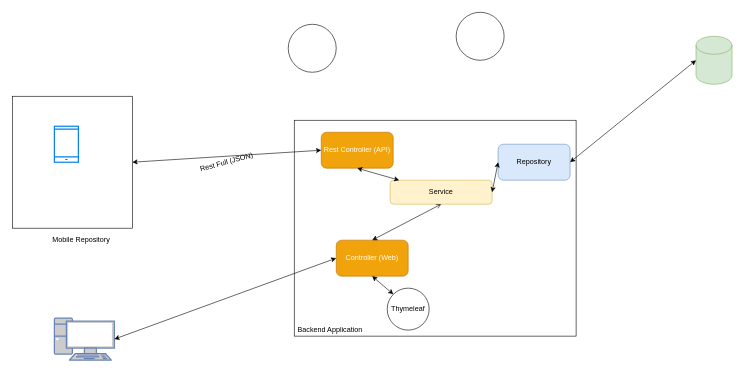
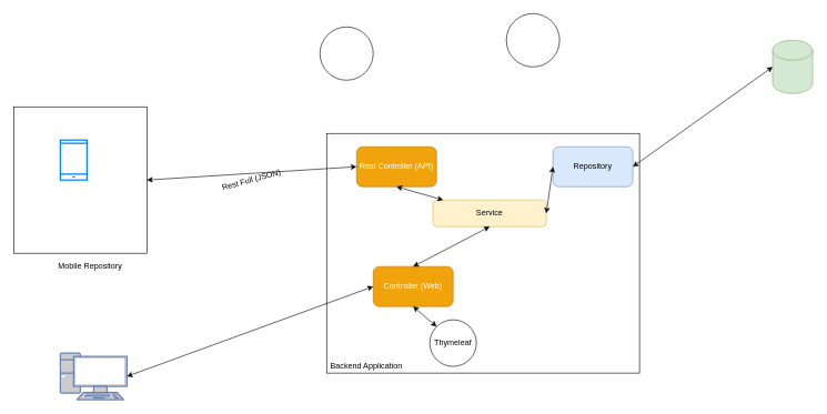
- <mxCell id="11" value="Repository" style="rounded=1;whiteSpace=wrap;html=1;fillColor=#dae8fc;strokeColor=#6c8ebf;" parent="1" vertex="1"><mxGeometry x="830" y="240" width="120" height="60" as="geometry" /></mxCell>
+ <mxCell id="11" value="Repository" style="rounded=1;whiteSpace=wrap;html=1;fillColor=#dae8fc;strokeColor=#6c8ebf;" parent="1" vertex="1"><mxGeometry x="830" y="220" width="120" height="60" as="geometry" /></mxCell>
- <mxCell id="19" value="" style="endArrow=open;startArrow=classic;html=1;exitX=0.5;exitY=0;exitDx=0;exitDy=0;entryX=0.5;entryY=1;entryDx=0;entryDy=0;" parent="1" source="15" target="10" edge="1"><mxGeometry width="50" height="50" relative="1" as="geometry"><mxPoint x="790" y="460" as="sourcePoint" /><mxPoint x="840" y="410" as="targetPoint" /></mxGeometry></mxCell>
+ <mxCell id="19" value="" style="endArrow=classic;startArrow=classic;html=1;exitX=0.5;exitY=0;exitDx=0;exitDy=0;entryX=0.5;entryY=1;entryDx=0;entryDy=0;" parent="1" source="15" target="10" edge="1"><mxGeometry width="50" height="50" relative="1" as="geometry"><mxPoint x="790" y="460" as="sourcePoint" /><mxPoint x="840" y="410" as="targetPoint" /></mxGeometry></mxCell>
